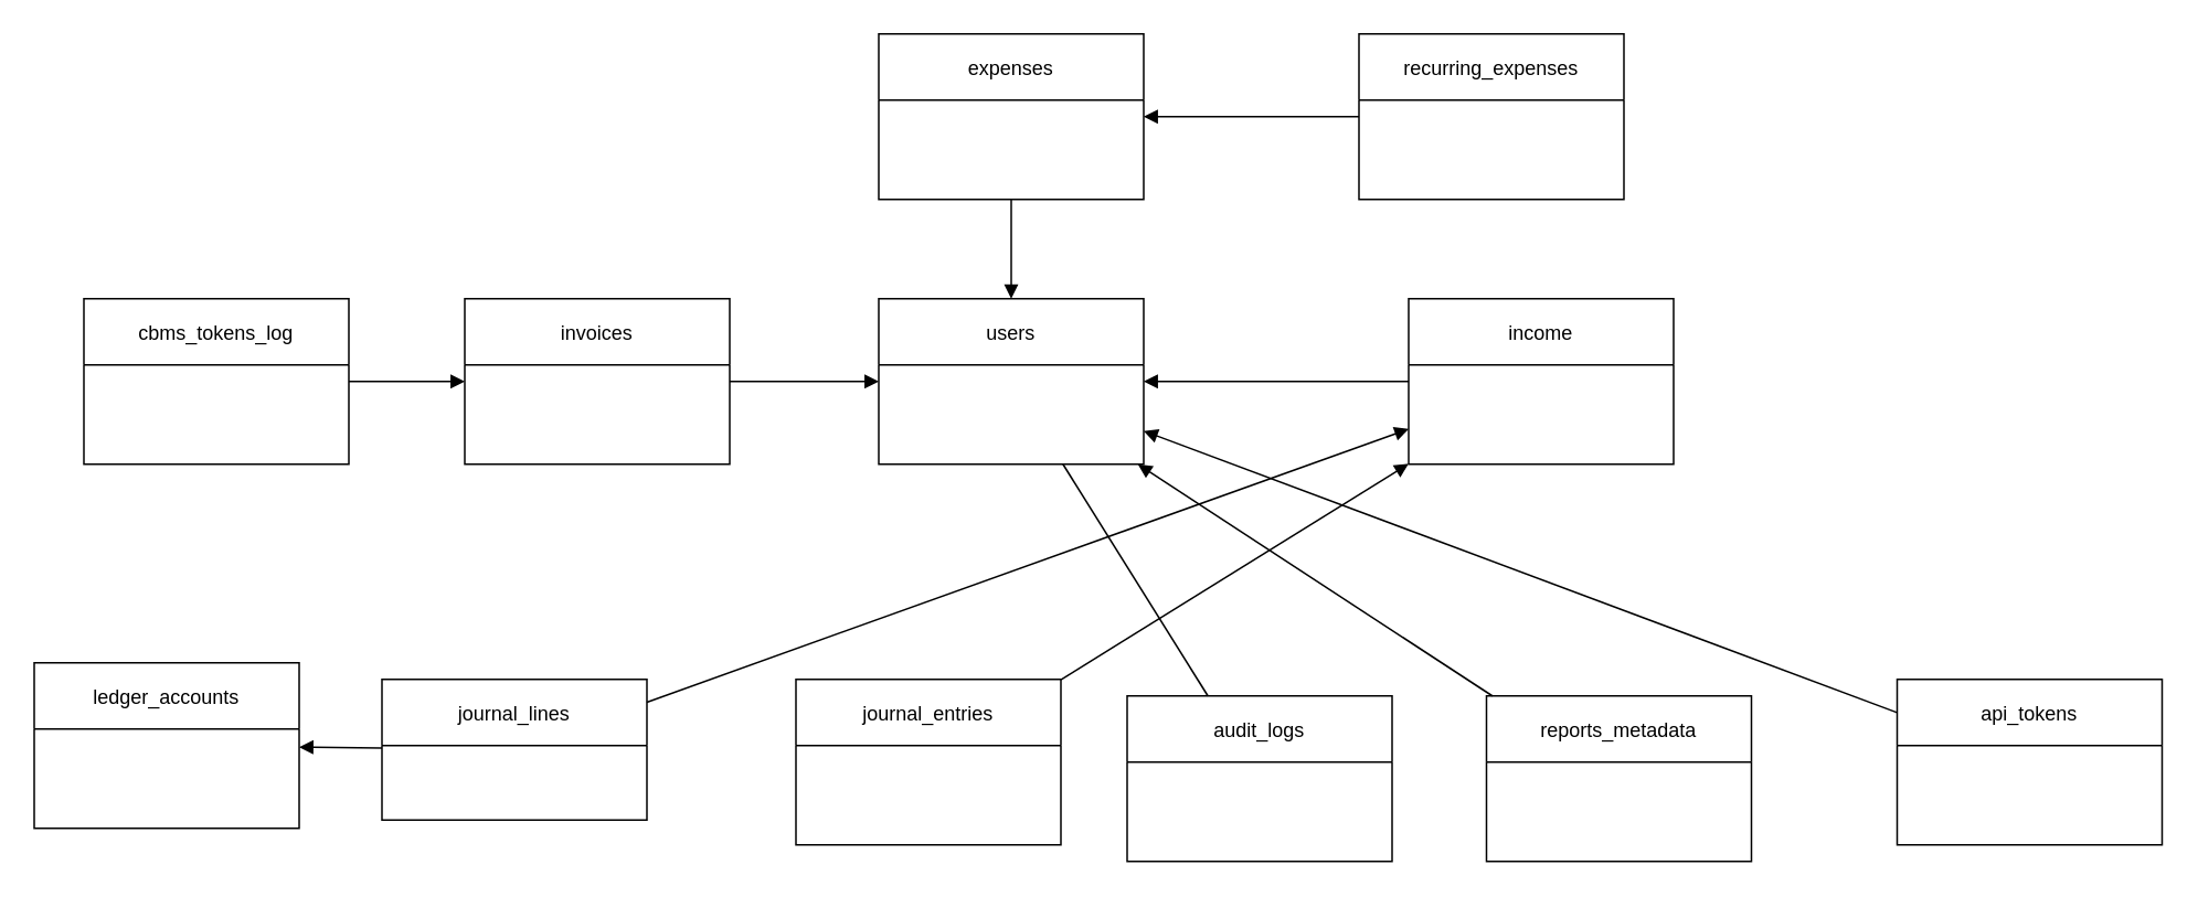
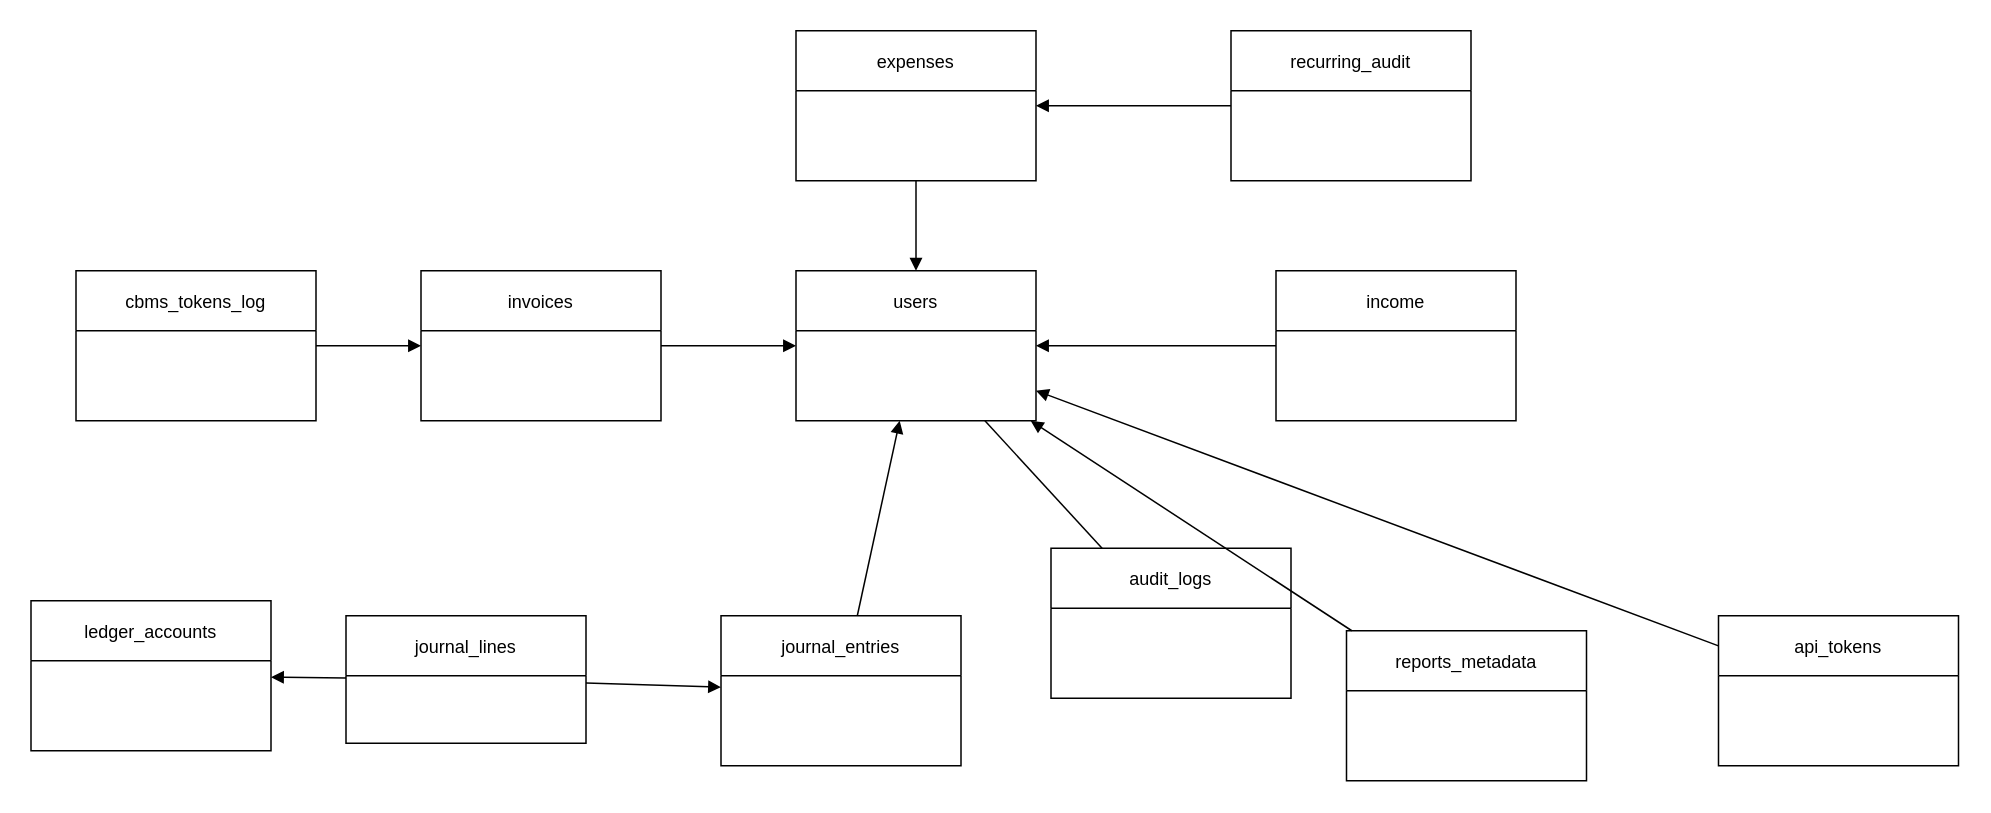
- <mxCell id="6" value="recurring_expenses" style="shape=swimlane;childLayout=stackLayout;" parent="1" vertex="1"><mxGeometry x="820" y="20" width="160" height="100" as="geometry" /></mxCell>
+ <mxCell id="6" value="recurring_audit" style="shape=swimlane;childLayout=stackLayout;" parent="1" vertex="1"><mxGeometry x="820" y="20" width="160" height="100" as="geometry" /></mxCell>
- <mxCell id="19" style="endArrow=block;" parent="1" source="9" target="5" edge="1"><mxGeometry relative="1" as="geometry" /></mxCell>
+ <mxCell id="19" style="endArrow=block;" parent="1" source="9" target="8" edge="1"><mxGeometry relative="1" as="geometry" /></mxCell>
- <mxCell id="18" style="endArrow=block;" parent="1" source="8" target="5" edge="1"><mxGeometry relative="1" as="geometry" /></mxCell>
+ <mxCell id="18" style="endArrow=block;" parent="1" source="8" target="2" edge="1"><mxGeometry relative="1" as="geometry" /></mxCell>
- <mxCell id="11" value="audit_logs" style="shape=swimlane;childLayout=stackLayout;" parent="1" vertex="1"><mxGeometry x="680" y="420" width="160" height="100" as="geometry" /></mxCell>
+ <mxCell id="11" value="audit_logs" style="shape=swimlane;childLayout=stackLayout;" parent="1" vertex="1"><mxGeometry x="700" y="365" width="160" height="100" as="geometry" /></mxCell>
